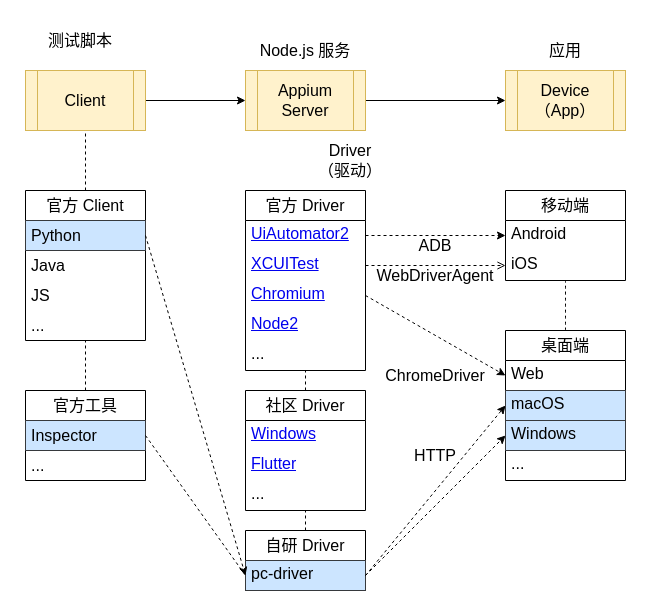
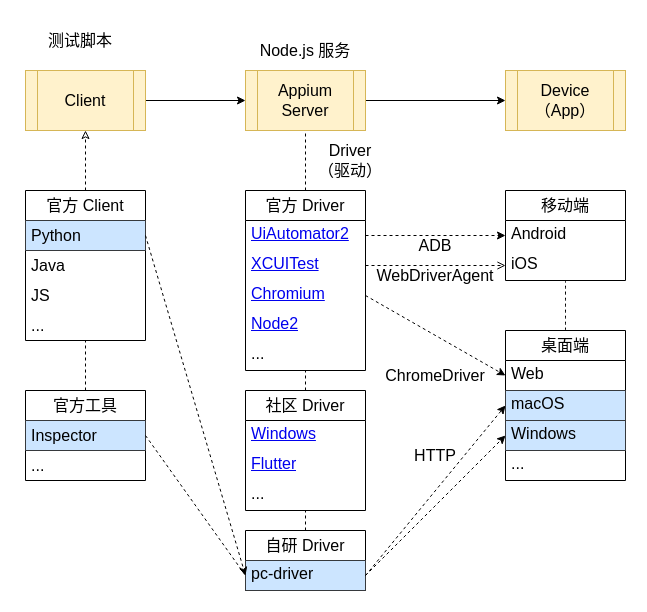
- <mxCell id="23" value="应用" style="text;html=1;strokeColor=none;fillColor=none;align=center;verticalAlign=middle;whiteSpace=wrap;rounded=0;fontSize=16;" vertex="1" parent="1"><mxGeometry x="505" y="30" width="120" height="40" as="geometry" /></mxCell>
- <mxCell id="8" style="edgeStyle=orthogonalEdgeStyle;rounded=0;orthogonalLoop=1;jettySize=auto;html=1;fontSize=16;endArrow=none;endFill=0;dashed=1;" edge="1" parent="1" source="9" target="3"><mxGeometry relative="1" as="geometry" /></mxCell>
+ <mxCell id="8" style="edgeStyle=orthogonalEdgeStyle;rounded=0;orthogonalLoop=1;jettySize=auto;html=1;fontSize=16;endArrow=classic;endFill=0;dashed=1;" edge="1" parent="1" source="9" target="3"><mxGeometry relative="1" as="geometry" /></mxCell>
+ <mxCell id="15" style="edgeStyle=none;rounded=0;orthogonalLoop=1;jettySize=auto;html=1;dashed=1;fontSize=16;endArrow=none;endFill=0;" edge="1" parent="1" source="16" target="5"><mxGeometry relative="1" as="geometry" /></mxCell>
